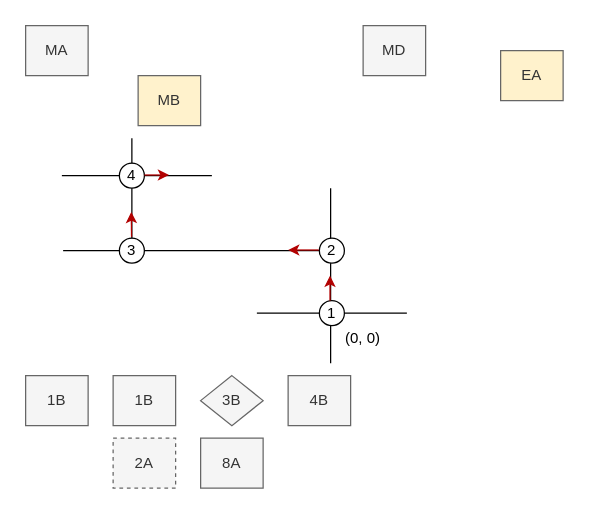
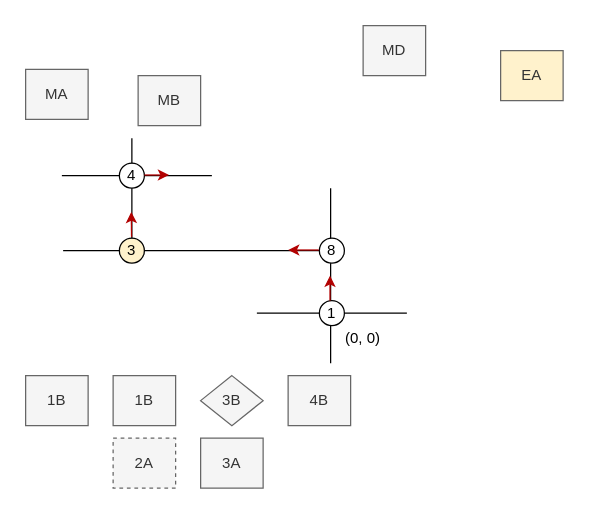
- <mxCell id="4" value="MA" style="rounded=0;whiteSpace=wrap;html=1;fillColor=#f5f5f5;strokeColor=#666666;fontColor=#333333;" parent="1" vertex="1"><mxGeometry x="20" y="20" width="50" height="40" as="geometry" /></mxCell>
+ <mxCell id="4" value="MA" style="rounded=0;whiteSpace=wrap;html=1;fillColor=#f5f5f5;strokeColor=#666666;fontColor=#333333;" parent="1" vertex="1"><mxGeometry x="20" y="55" width="50" height="40" as="geometry" /></mxCell>
- <mxCell id="5" value="MB" style="rounded=0;whiteSpace=wrap;html=1;fillColor=#fff2cc;strokeColor=#666666;fontColor=#333333;" parent="1" vertex="1"><mxGeometry x="110" y="60" width="50" height="40" as="geometry" /></mxCell>
+ <mxCell id="5" value="MB" style="rounded=0;whiteSpace=wrap;html=1;fillColor=#f5f5f5;strokeColor=#666666;fontColor=#333333;" parent="1" vertex="1"><mxGeometry x="110" y="60" width="50" height="40" as="geometry" /></mxCell>
- <mxCell id="19" value="3" style="ellipse;whiteSpace=wrap;html=1;aspect=fixed;" vertex="1" parent="1"><mxGeometry x="95" y="190" width="20" height="20" as="geometry" /></mxCell>
+ <mxCell id="19" value="3" style="ellipse;whiteSpace=wrap;html=1;aspect=fixed;fillColor=#fff2cc;" vertex="1" parent="1"><mxGeometry x="95" y="190" width="20" height="20" as="geometry" /></mxCell>
- <mxCell id="18" value="2" style="ellipse;whiteSpace=wrap;html=1;aspect=fixed;" vertex="1" parent="1"><mxGeometry x="255" y="190" width="20" height="20" as="geometry" /></mxCell>
+ <mxCell id="18" value="8" style="ellipse;whiteSpace=wrap;html=1;aspect=fixed;" vertex="1" parent="1"><mxGeometry x="255" y="190" width="20" height="20" as="geometry" /></mxCell>
- <mxCell id="12" value="8A" style="rounded=0;whiteSpace=wrap;html=1;fillColor=#f5f5f5;strokeColor=#666666;fontColor=#333333;" parent="1" vertex="1"><mxGeometry x="160" y="350" width="50" height="40" as="geometry" /></mxCell>
+ <mxCell id="12" value="3A" style="rounded=0;whiteSpace=wrap;html=1;fillColor=#f5f5f5;strokeColor=#666666;fontColor=#333333;" parent="1" vertex="1"><mxGeometry x="160" y="350" width="50" height="40" as="geometry" /></mxCell>
